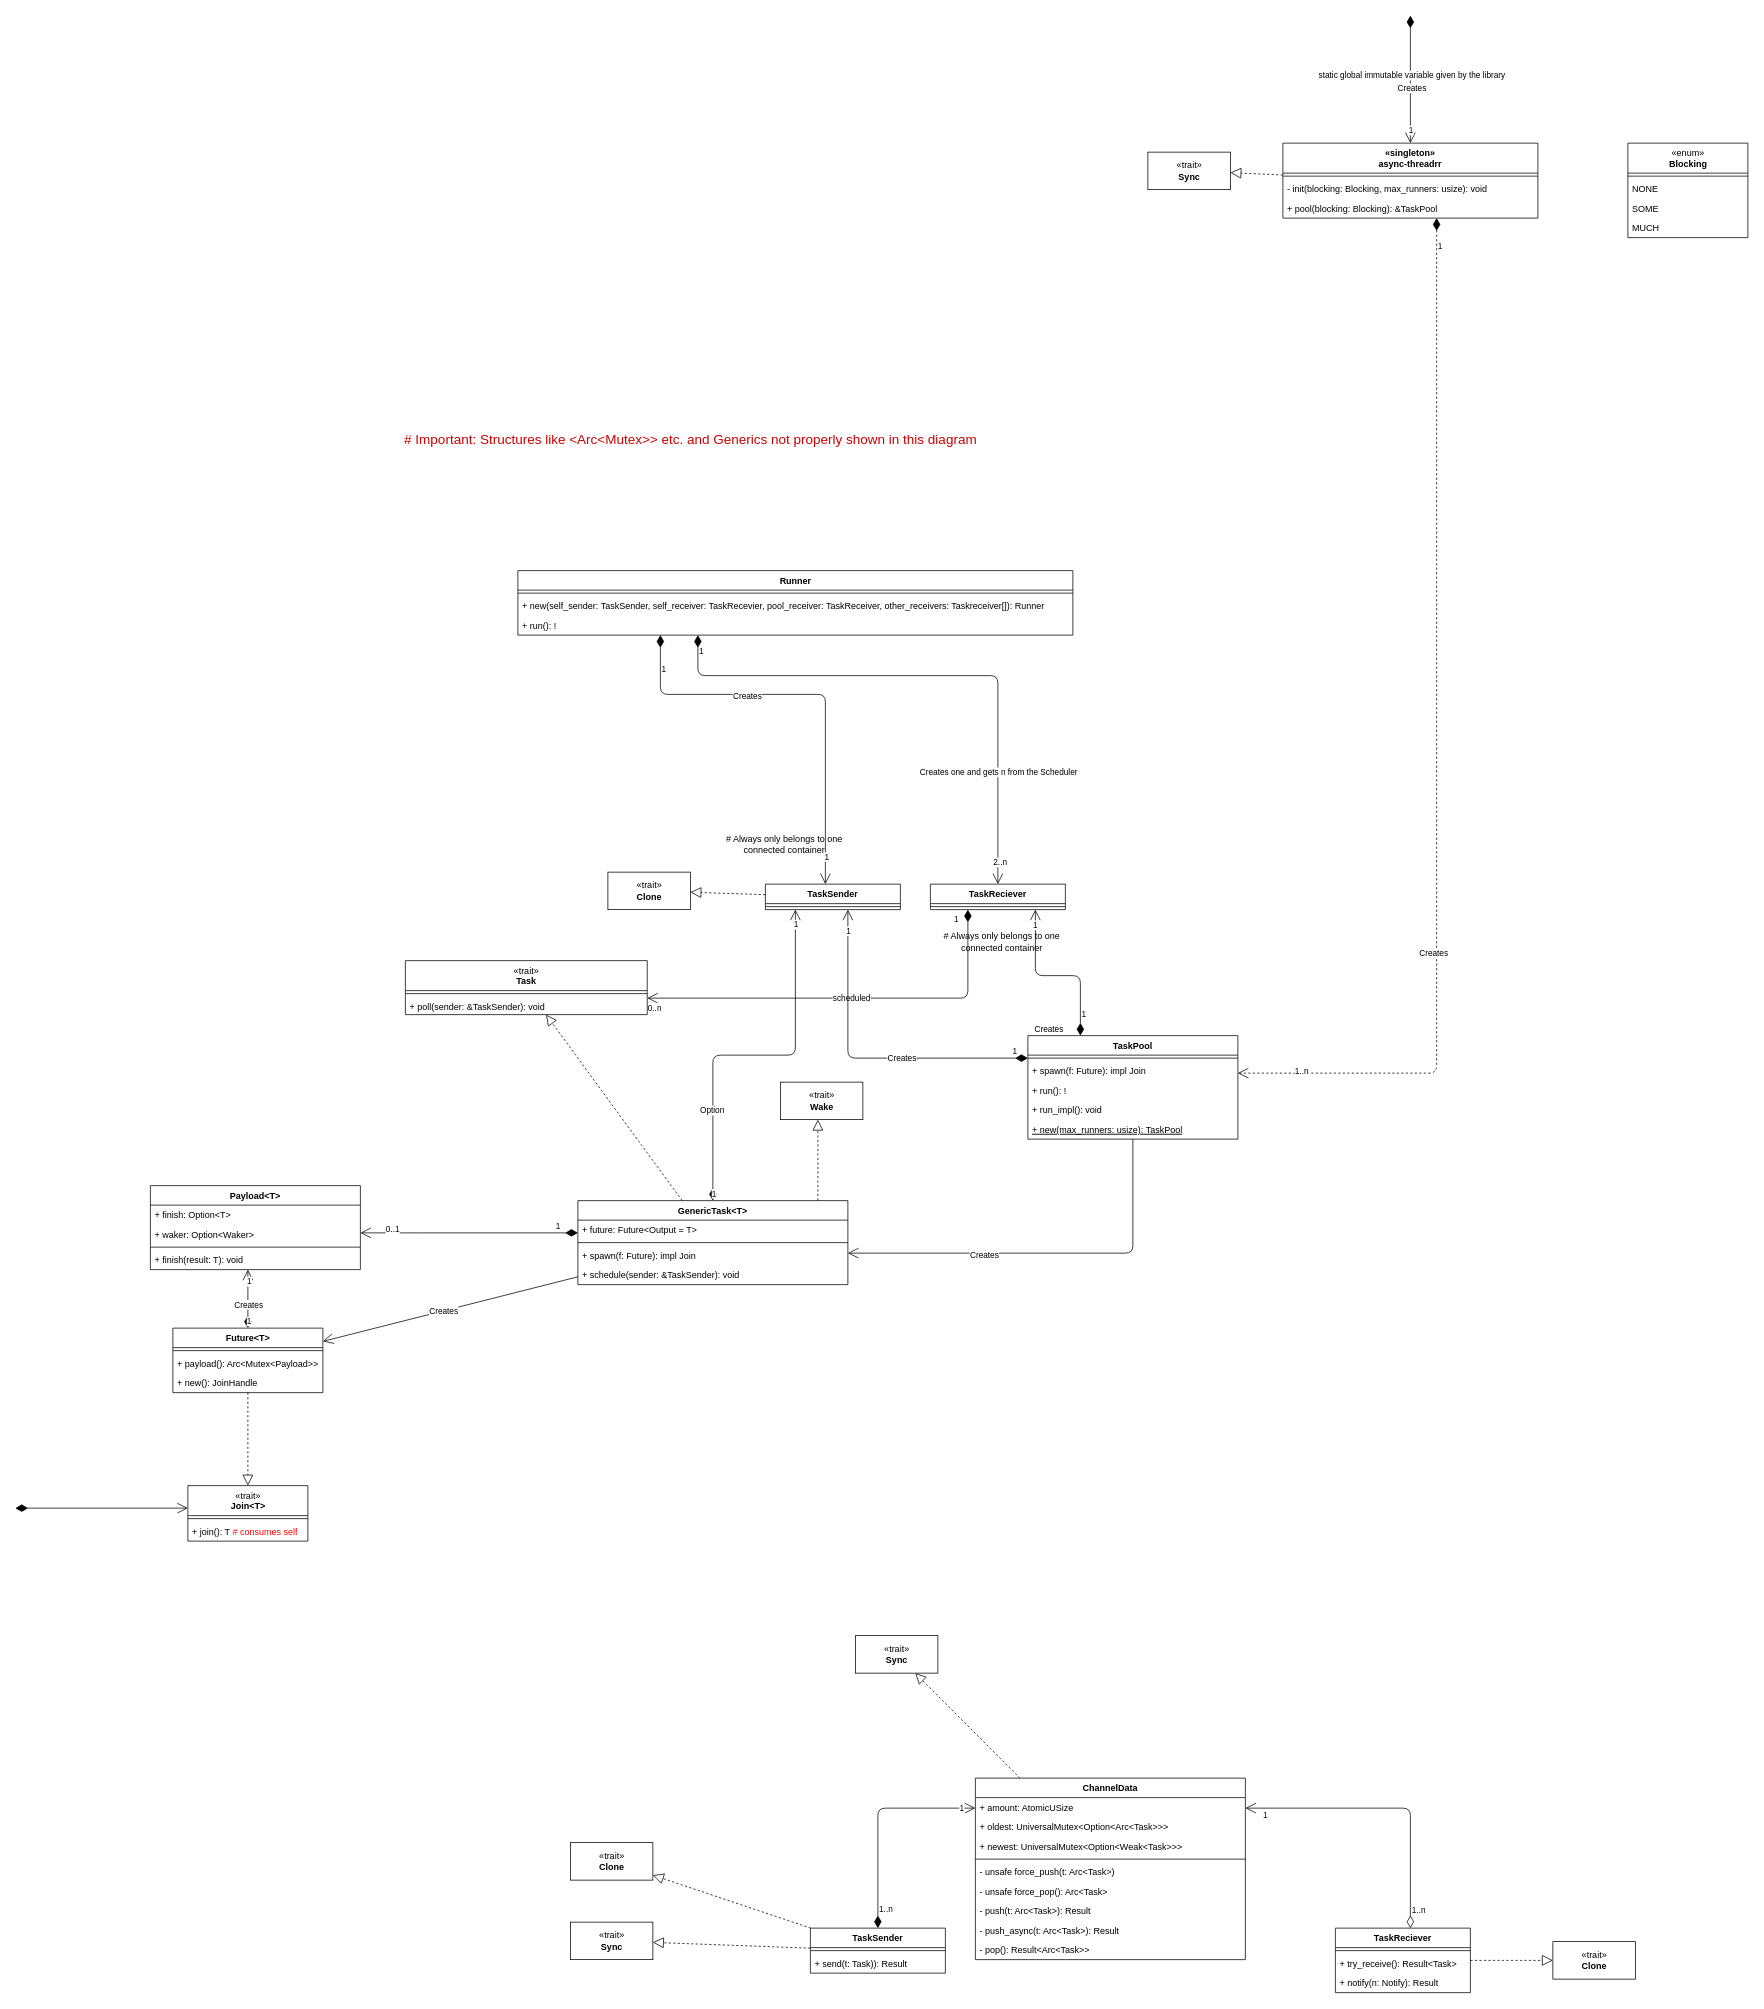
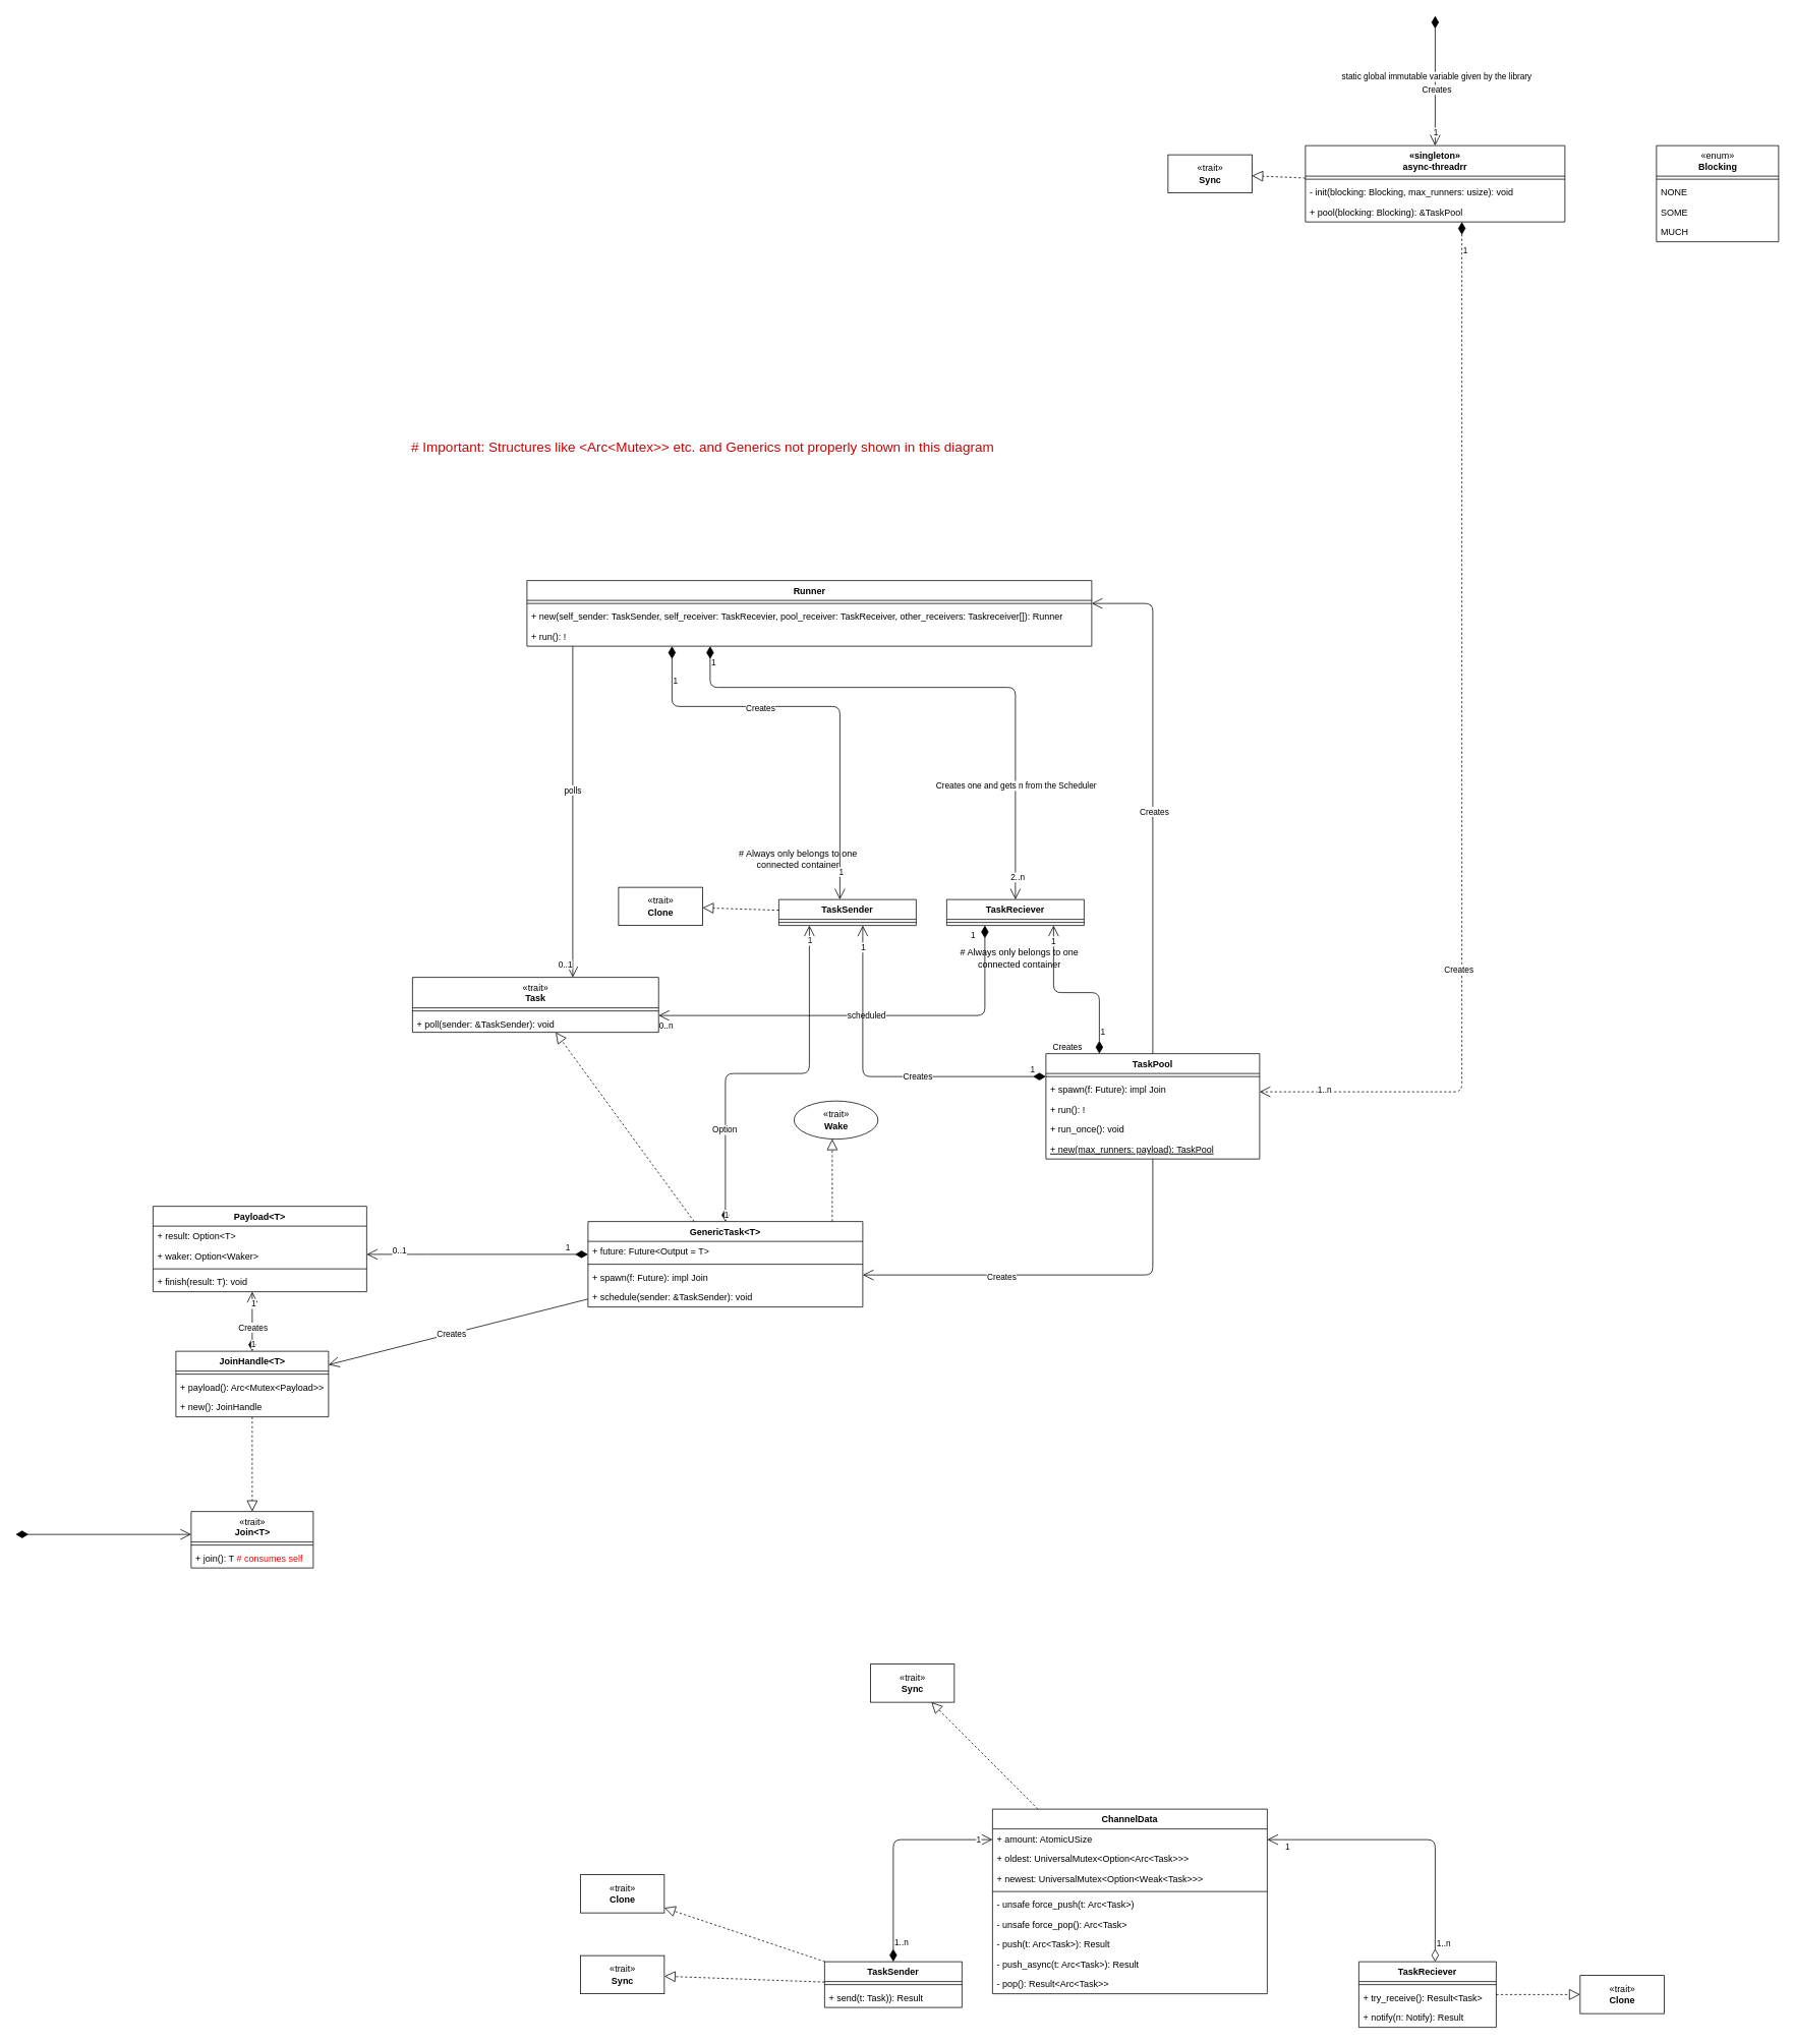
+ <mxCell id="69" value="" style="endArrow=open;endFill=1;endSize=12;html=1;edgeStyle=orthogonalEdgeStyle;" parent="1" source="7" target="13" edge="1"><mxGeometry width="160" relative="1" as="geometry"><mxPoint x="1450" y="730" as="sourcePoint" /><mxPoint x="1610" y="730" as="targetPoint" /><Array as="points"><mxPoint x="1510" y="790" /></Array></mxGeometry></mxCell>
+ <mxCell id="70" value="Creates" style="edgeLabel;html=1;align=center;verticalAlign=middle;resizable=0;points=[];" parent="69" vertex="1" connectable="0"><mxGeometry x="-0.051" y="-1" relative="1" as="geometry"><mxPoint as="offset" /></mxGeometry></mxCell>
+ <mxCell id="20" value="polls" style="endArrow=open;html=1;endSize=12;startArrow=none;startSize=14;startFill=0;edgeStyle=orthogonalEdgeStyle;" parent="1" source="13" target="51" edge="1"><mxGeometry x="-0.127" relative="1" as="geometry"><mxPoint x="790" y="900" as="sourcePoint" /><mxPoint x="830" y="1140" as="targetPoint" /><Array as="points"><mxPoint x="750" y="990" /><mxPoint x="750" y="990" /></Array><mxPoint as="offset" /></mxGeometry></mxCell>
+ <mxCell id="21" value="0..1" style="edgeLabel;resizable=0;html=1;align=right;verticalAlign=top;" parent="20" connectable="0" vertex="1"><mxGeometry x="1" relative="1" as="geometry"><mxPoint y="-30" as="offset" /></mxGeometry></mxCell>
- <mxCell id="22" value="«trait»&lt;br&gt;&lt;b&gt;Wake&lt;/b&gt;" style="html=1;" parent="1" vertex="1"><mxGeometry x="1040" y="1442" width="110" height="50" as="geometry" /></mxCell>
+ <mxCell id="22" value="«trait»&lt;br&gt;&lt;b&gt;Wake&lt;/b&gt;" style="ellipse;html=1;" parent="1" vertex="1"><mxGeometry x="1040" y="1442" width="110" height="50" as="geometry" /></mxCell>
- <mxCell id="11" value="+ run_impl(): void" style="text;strokeColor=none;fillColor=none;align=left;verticalAlign=top;spacingLeft=4;spacingRight=4;overflow=hidden;rotatable=0;points=[[0,0.5],[1,0.5]];portConstraint=eastwest;" parent="7" vertex="1"><mxGeometry y="86" width="280" height="26" as="geometry" /></mxCell>
+ <mxCell id="11" value="+ run_once(): void" style="text;strokeColor=none;fillColor=none;align=left;verticalAlign=top;spacingLeft=4;spacingRight=4;overflow=hidden;rotatable=0;points=[[0,0.5],[1,0.5]];portConstraint=eastwest;" parent="7" vertex="1"><mxGeometry y="86" width="280" height="26" as="geometry" /></mxCell>
- <mxCell id="12" value="+ new(max_runners: usize): TaskPool" style="text;strokeColor=none;fillColor=none;align=left;verticalAlign=top;spacingLeft=4;spacingRight=4;overflow=hidden;rotatable=0;points=[[0,0.5],[1,0.5]];portConstraint=eastwest;fontStyle=4" parent="7" vertex="1"><mxGeometry y="112" width="280" height="26" as="geometry" /></mxCell>
+ <mxCell id="12" value="+ new(max_runners: payload): TaskPool" style="text;strokeColor=none;fillColor=none;align=left;verticalAlign=top;spacingLeft=4;spacingRight=4;overflow=hidden;rotatable=0;points=[[0,0.5],[1,0.5]];portConstraint=eastwest;fontStyle=4" parent="7" vertex="1"><mxGeometry y="112" width="280" height="26" as="geometry" /></mxCell>
- <mxCell id="78" value="+ finish: Option&amp;lt;T&amp;gt;" style="text;strokeColor=none;fillColor=none;align=left;verticalAlign=top;spacingLeft=4;spacingRight=4;overflow=hidden;rotatable=0;points=[[0,0.5],[1,0.5]];portConstraint=eastwest;html=1;" parent="77" vertex="1"><mxGeometry y="26" width="280" height="26" as="geometry" /></mxCell>
+ <mxCell id="78" value="+ result: Option&amp;lt;T&amp;gt;" style="text;strokeColor=none;fillColor=none;align=left;verticalAlign=top;spacingLeft=4;spacingRight=4;overflow=hidden;rotatable=0;points=[[0,0.5],[1,0.5]];portConstraint=eastwest;html=1;" parent="77" vertex="1"><mxGeometry y="26" width="280" height="26" as="geometry" /></mxCell>
- <mxCell id="24" value="Future&amp;lt;T&amp;gt;" style="swimlane;fontStyle=1;align=center;verticalAlign=top;childLayout=stackLayout;horizontal=1;startSize=26;horizontalStack=0;resizeParent=1;resizeParentMax=0;resizeLast=0;collapsible=1;marginBottom=0;html=1;" parent="1" vertex="1"><mxGeometry x="230" y="1770" width="200" height="86" as="geometry" /></mxCell>
+ <mxCell id="24" value="JoinHandle&amp;lt;T&amp;gt;" style="swimlane;fontStyle=1;align=center;verticalAlign=top;childLayout=stackLayout;horizontal=1;startSize=26;horizontalStack=0;resizeParent=1;resizeParentMax=0;resizeLast=0;collapsible=1;marginBottom=0;html=1;" parent="1" vertex="1"><mxGeometry x="230" y="1770" width="200" height="86" as="geometry" /></mxCell>
